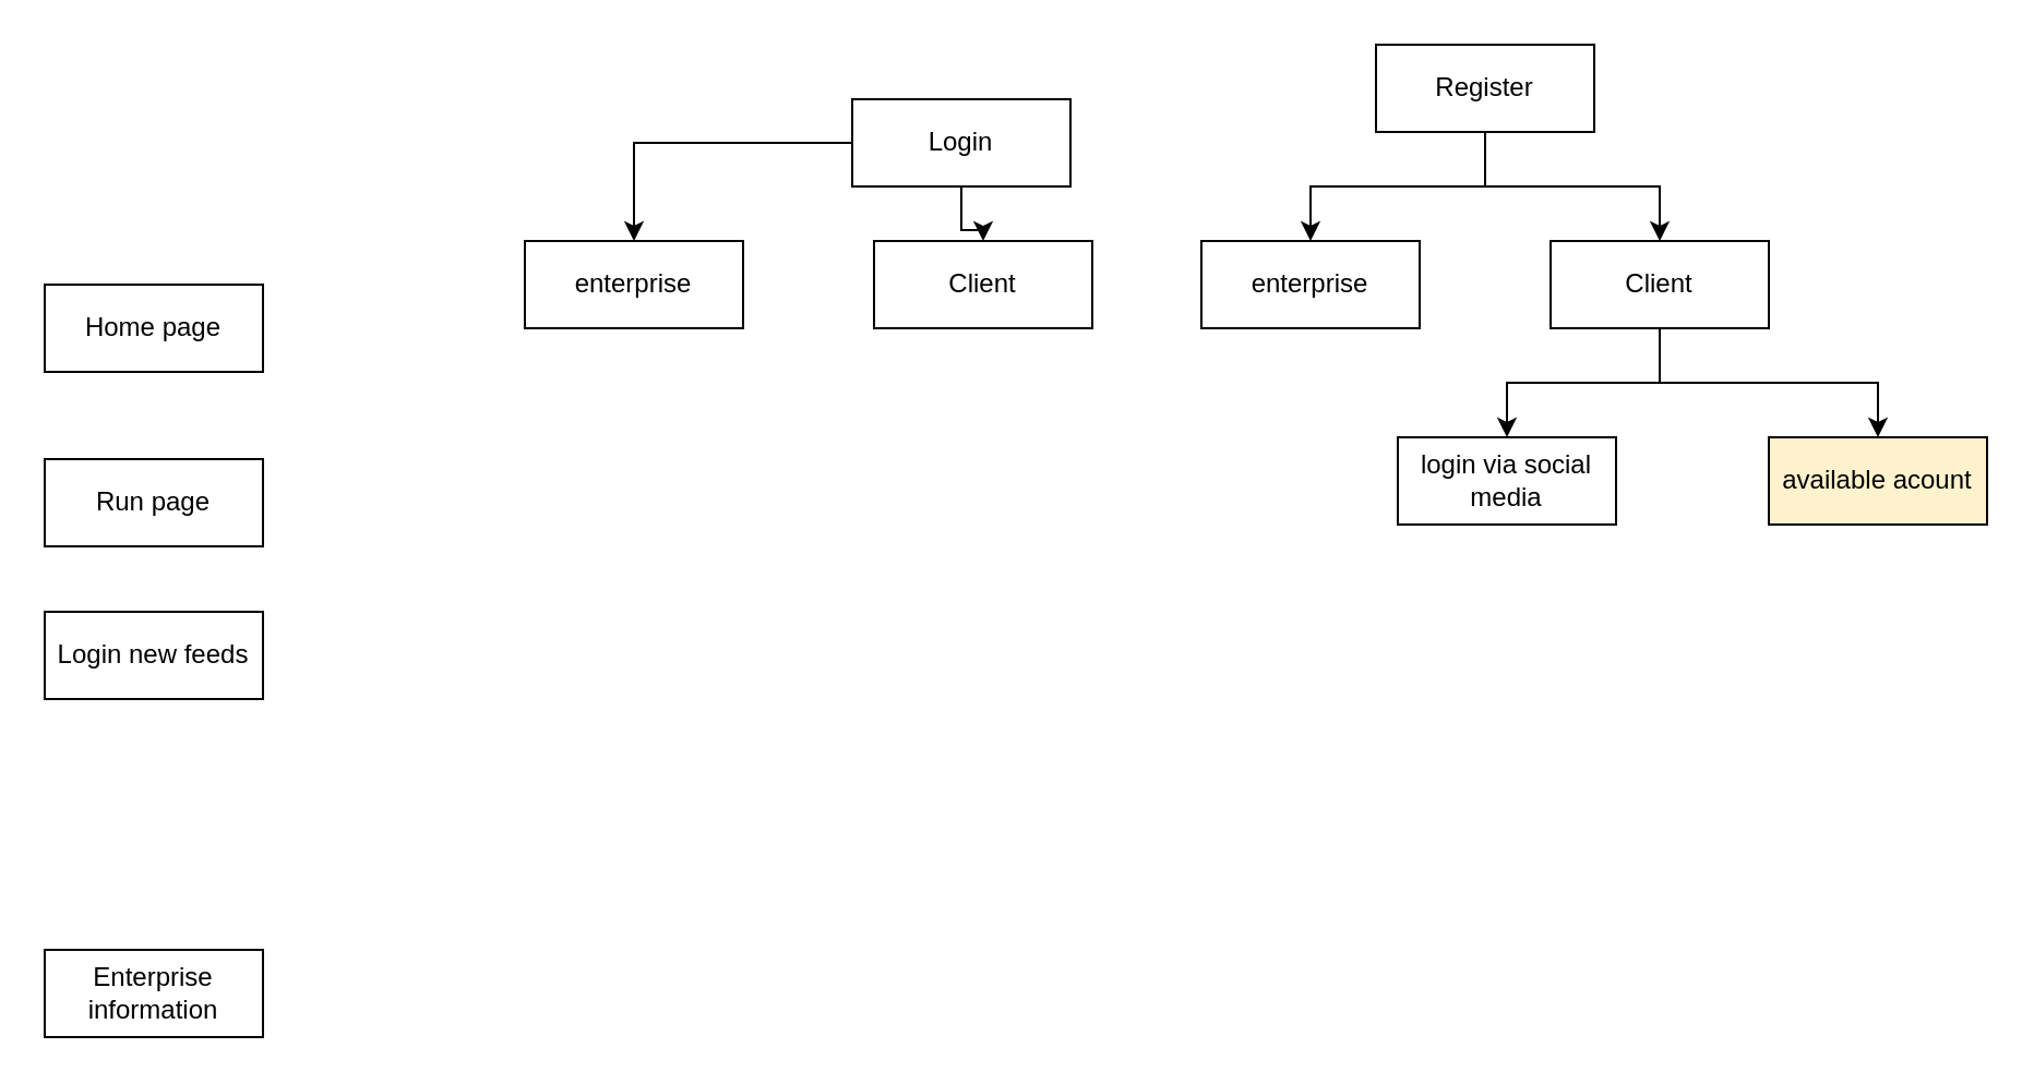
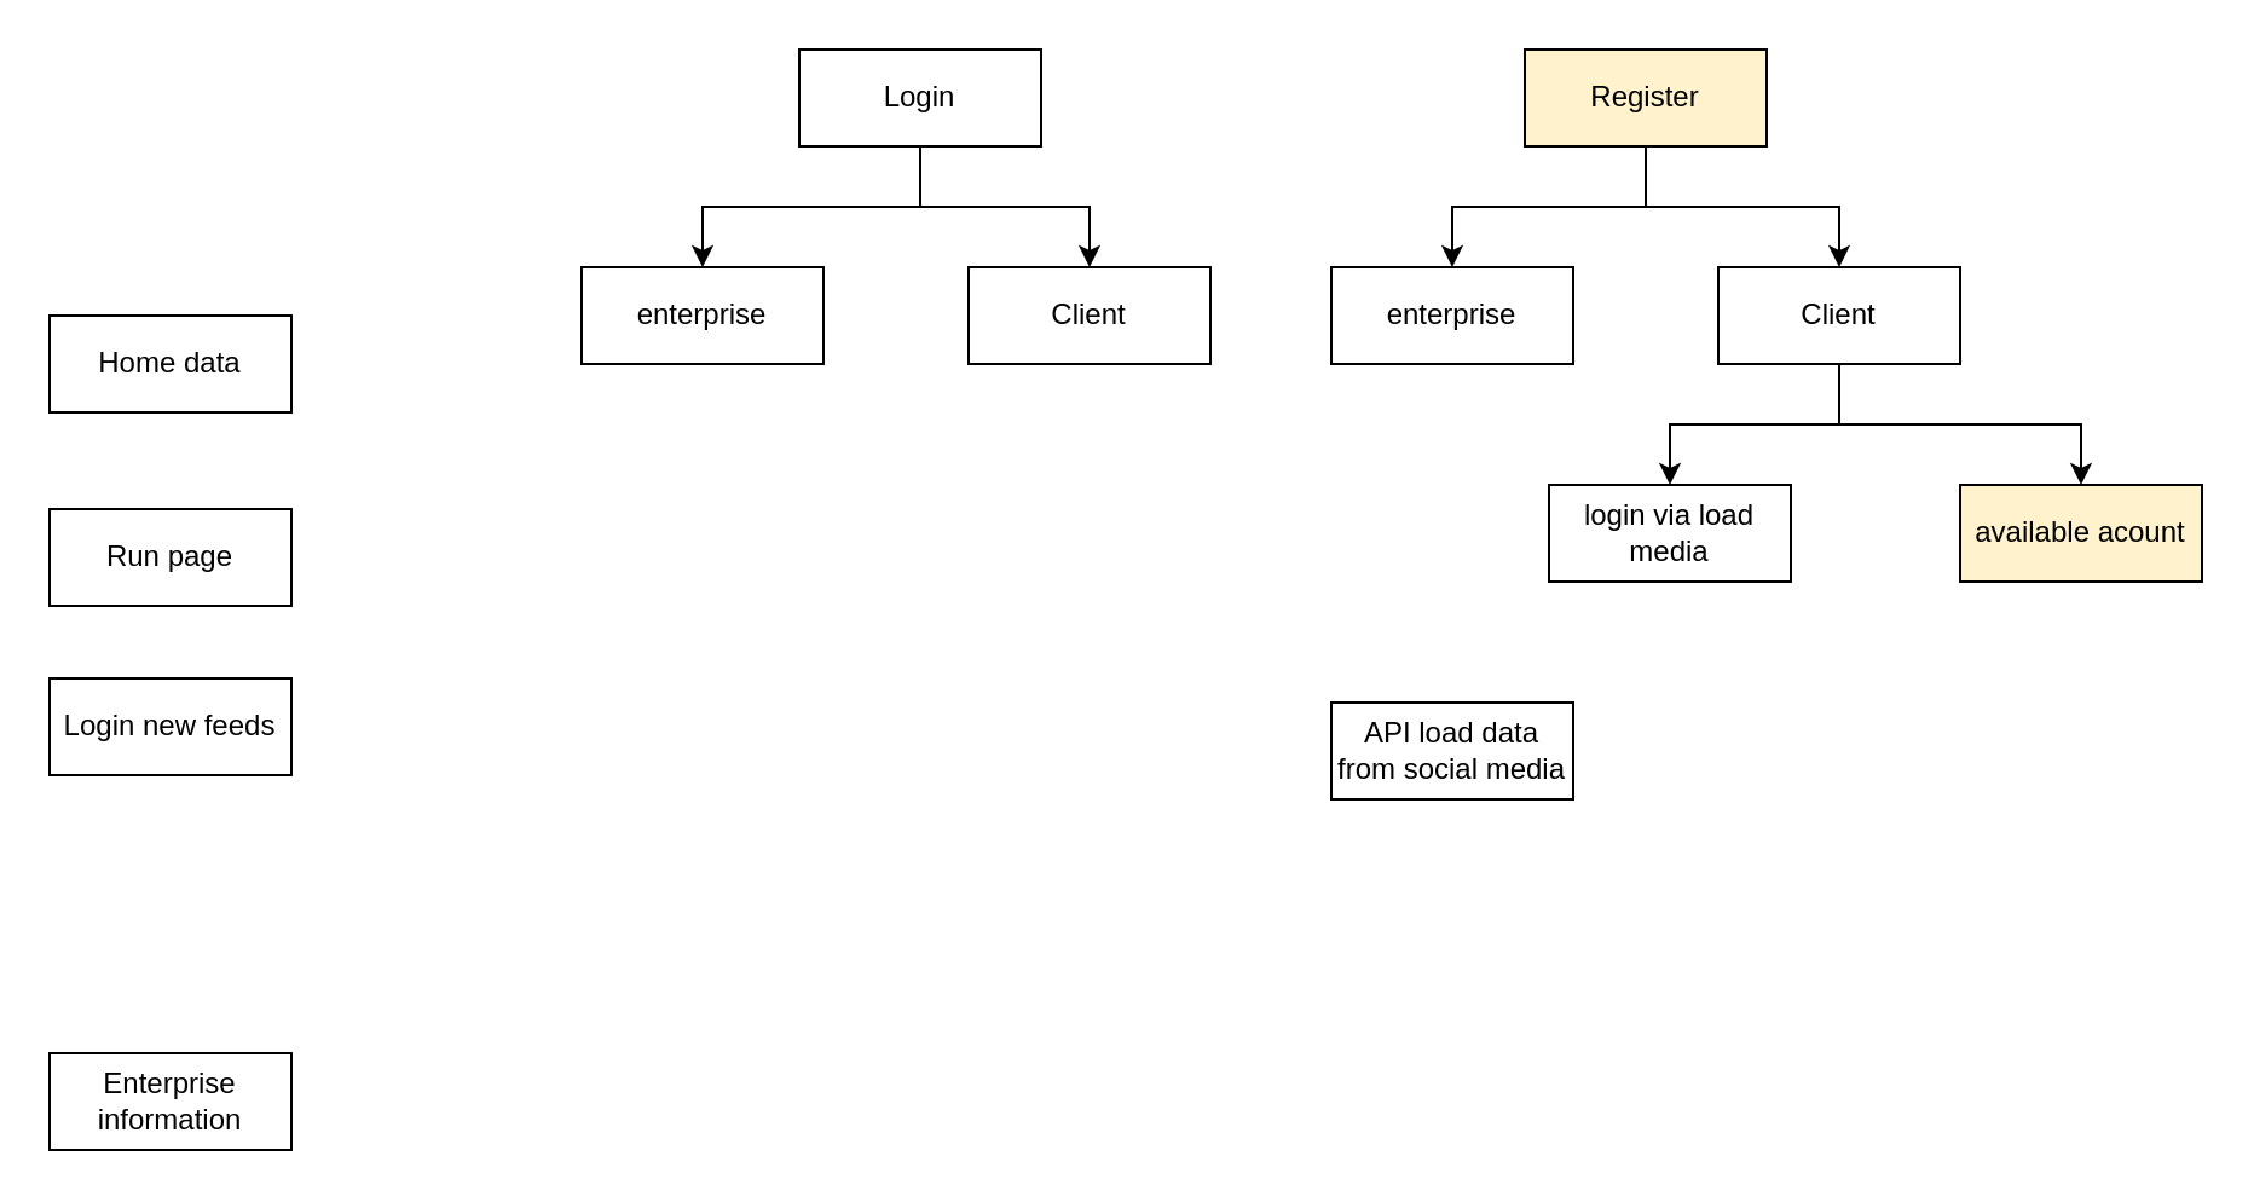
- <mxCell id="14" value="Register" style="whiteSpace=wrap;html=1;align=center;" vertex="1" parent="1"><mxGeometry x="630" y="20" width="100" height="40" as="geometry" /></mxCell>
+ <mxCell id="14" value="Register" style="whiteSpace=wrap;html=1;align=center;fillColor=#fff2cc;" vertex="1" parent="1"><mxGeometry x="630" y="20" width="100" height="40" as="geometry" /></mxCell>
- <mxCell id="5" value="Login" style="whiteSpace=wrap;html=1;align=center;" vertex="1" parent="1"><mxGeometry x="390" y="45" width="100" height="40" as="geometry" /></mxCell>
+ <mxCell id="5" value="Login" style="whiteSpace=wrap;html=1;align=center;" vertex="1" parent="1"><mxGeometry x="330" y="20" width="100" height="40" as="geometry" /></mxCell>
- <mxCell id="2" value="Home page" style="whiteSpace=wrap;html=1;align=center;" vertex="1" parent="1"><mxGeometry x="20" y="130" width="100" height="40" as="geometry" /></mxCell>
+ <mxCell id="2" value="Home data" style="whiteSpace=wrap;html=1;align=center;" vertex="1" parent="1"><mxGeometry x="20" y="130" width="100" height="40" as="geometry" /></mxCell>
- <mxCell id="18" value="login via social media" style="whiteSpace=wrap;html=1;align=center;" vertex="1" parent="1"><mxGeometry x="640" y="200" width="100" height="40" as="geometry" /></mxCell>
+ <mxCell id="18" value="login via load media" style="whiteSpace=wrap;html=1;align=center;" vertex="1" parent="1"><mxGeometry x="640" y="200" width="100" height="40" as="geometry" /></mxCell>
+ <mxCell id="10" value="API load data from social media" style="whiteSpace=wrap;html=1;align=center;" vertex="1" parent="1"><mxGeometry x="550" y="290" width="100" height="40" as="geometry" /></mxCell>
